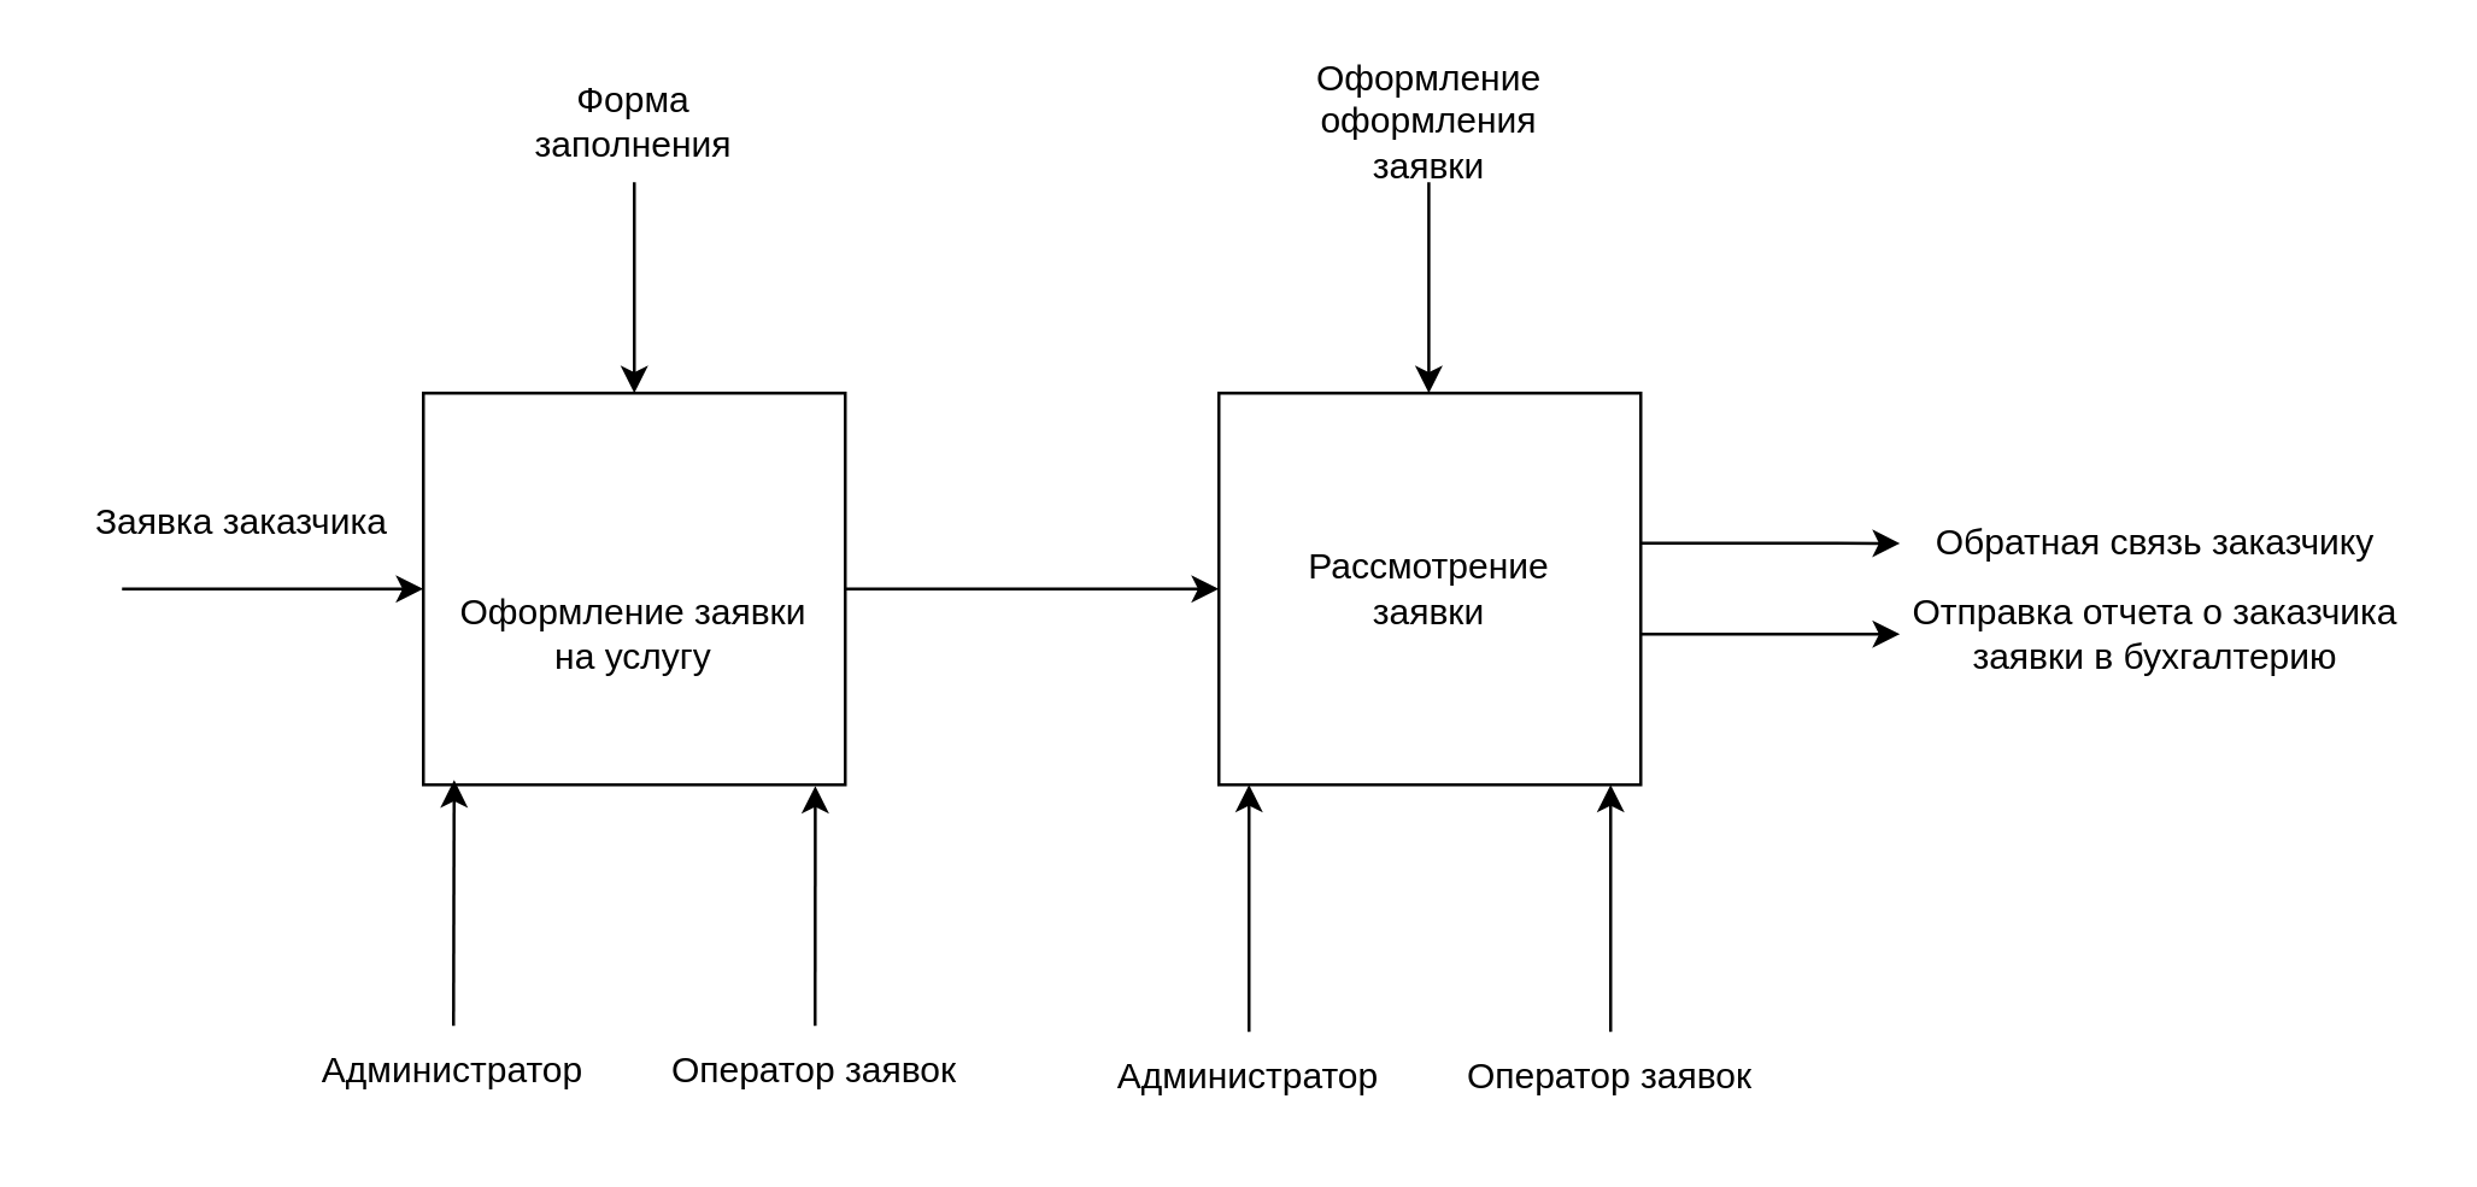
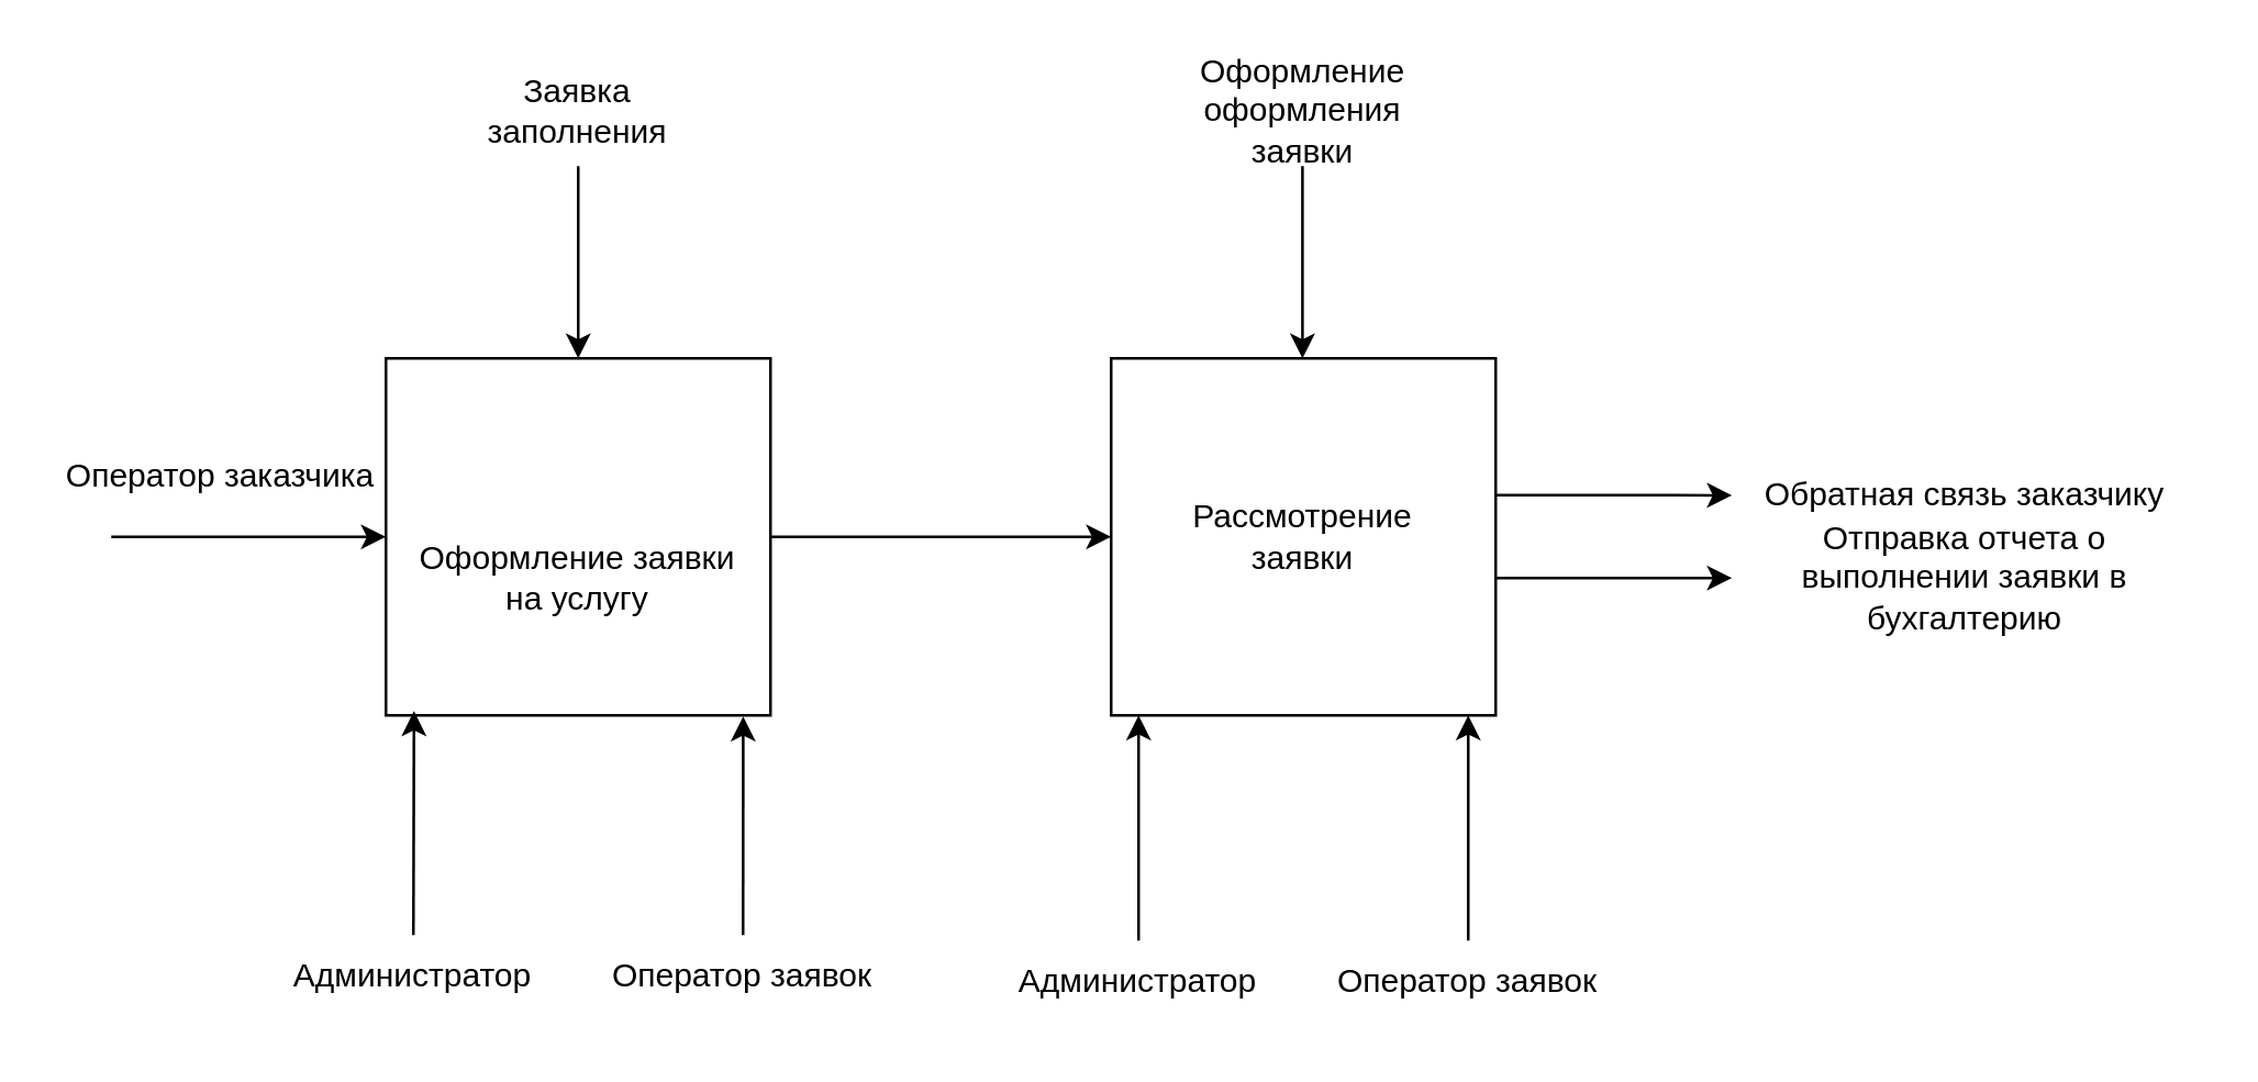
- <mxCell id="6" value="Форма заполнения" style="text;html=1;align=center;verticalAlign=middle;whiteSpace=wrap;rounded=0;" vertex="1" parent="1"><mxGeometry x="160" y="20" width="100" height="40" as="geometry" /></mxCell>
+ <mxCell id="6" value="Заявка заполнения" style="text;html=1;align=center;verticalAlign=middle;whiteSpace=wrap;rounded=0;" vertex="1" parent="1"><mxGeometry x="160" y="20" width="100" height="40" as="geometry" /></mxCell>
- <mxCell id="8" value="Заявка заказчика&lt;div&gt;&lt;br&gt;&lt;/div&gt;" style="text;html=1;align=center;verticalAlign=middle;whiteSpace=wrap;rounded=0;" vertex="1" parent="1"><mxGeometry x="20" y="160" width="120" height="40" as="geometry" /></mxCell>
+ <mxCell id="8" value="Оператор заказчика&lt;div&gt;&lt;br&gt;&lt;/div&gt;" style="text;html=1;align=center;verticalAlign=middle;whiteSpace=wrap;rounded=0;" vertex="1" parent="1"><mxGeometry x="20" y="160" width="120" height="40" as="geometry" /></mxCell>
- <mxCell id="24" value="Отправка отчета о заказчика заявки в бухгалтерию" style="text;html=1;align=center;verticalAlign=middle;whiteSpace=wrap;rounded=0;" vertex="1" parent="1"><mxGeometry x="630" y="190" width="170" height="40" as="geometry" /></mxCell>
+ <mxCell id="24" value="Отправка отчета о выполнении заявки в бухгалтерию" style="text;html=1;align=center;verticalAlign=middle;whiteSpace=wrap;rounded=0;" vertex="1" parent="1"><mxGeometry x="630" y="190" width="170" height="40" as="geometry" /></mxCell>
